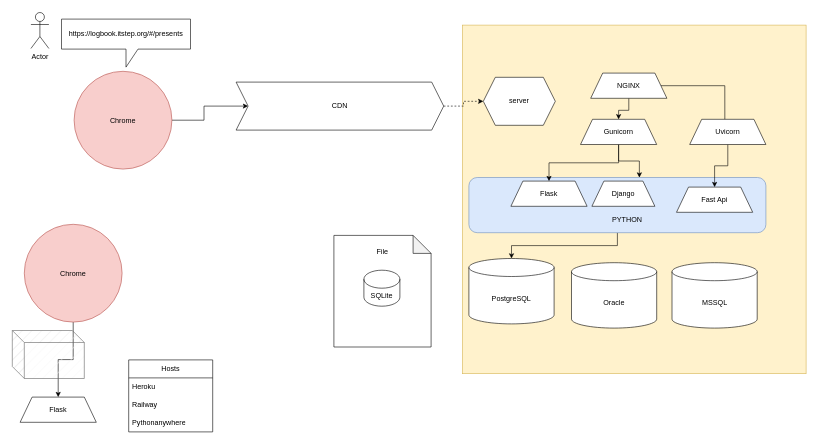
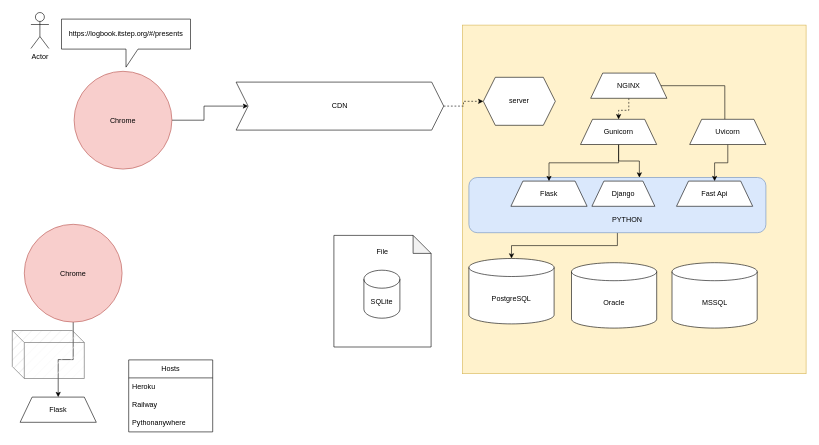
- <mxCell id="13" style="edgeStyle=orthogonalEdgeStyle;rounded=0;orthogonalLoop=1;jettySize=auto;html=1;entryX=0.5;entryY=0;entryDx=0;entryDy=0;" parent="1" source="15" target="18" edge="1"><mxGeometry relative="1" as="geometry" /></mxCell>
+ <mxCell id="13" style="edgeStyle=orthogonalEdgeStyle;rounded=0;orthogonalLoop=1;jettySize=auto;html=1;entryX=0.5;entryY=0;entryDx=0;entryDy=0;dashed=1;" parent="1" source="15" target="18" edge="1"><mxGeometry relative="1" as="geometry" /></mxCell>
- <mxCell id="21" value="Fast Api" style="shape=trapezoid;perimeter=trapezoidPerimeter;whiteSpace=wrap;html=1;fixedSize=1;" parent="1" vertex="1"><mxGeometry x="1127" y="311" width="127" height="42" as="geometry" /></mxCell>
+ <mxCell id="21" value="Fast Api" style="shape=trapezoid;perimeter=trapezoidPerimeter;whiteSpace=wrap;html=1;fixedSize=1;" parent="1" vertex="1"><mxGeometry x="1127" y="301" width="127" height="42" as="geometry" /></mxCell>
- <mxCell id="36" value="SQLite" style="shape=cylinder3;whiteSpace=wrap;html=1;boundedLbl=1;backgroundOutline=1;size=15;" parent="1" vertex="1"><mxGeometry x="606" y="449.5" width="60" height="60" as="geometry" /></mxCell>
+ <mxCell id="36" value="SQLite" style="shape=cylinder3;whiteSpace=wrap;html=1;boundedLbl=1;backgroundOutline=1;size=15;" parent="1" vertex="1"><mxGeometry x="606" y="449.5" width="60" height="80" as="geometry" /></mxCell>
